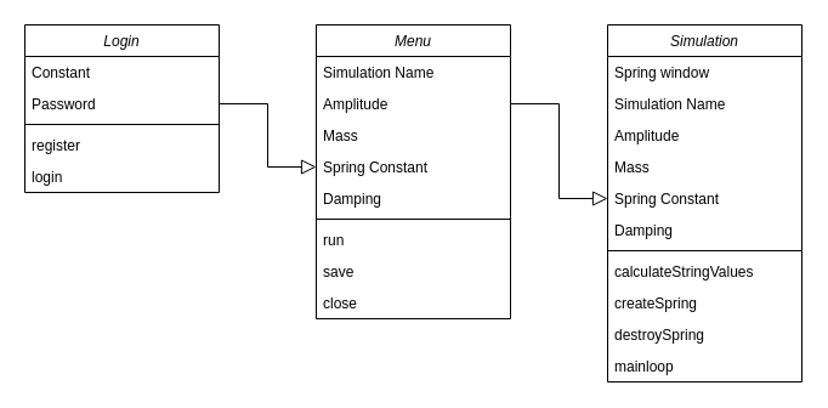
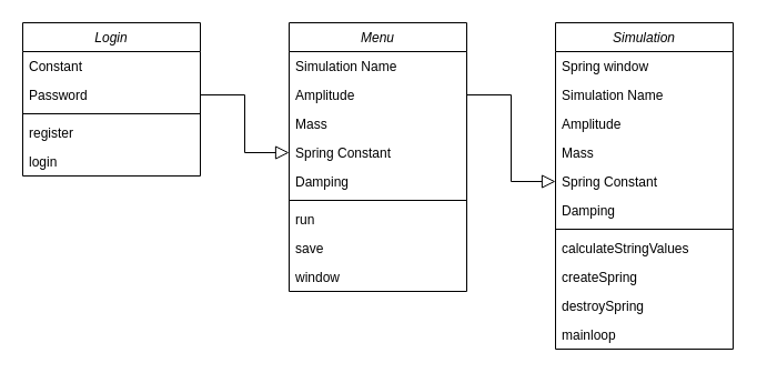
- <mxCell id="31" value="close" parent="22" vertex="1" style="text;align=left;verticalAlign=top;spacingLeft=4;spacingRight=4;overflow=hidden;rotatable=0;points=[[0,0.5],[1,0.5]];portConstraint=eastwest;"><mxGeometry as="geometry" height="26" width="160" y="216" /></mxCell>
+ <mxCell id="31" value="window" parent="22" vertex="1" style="text;align=left;verticalAlign=top;spacingLeft=4;spacingRight=4;overflow=hidden;rotatable=0;points=[[0,0.5],[1,0.5]];portConstraint=eastwest;"><mxGeometry as="geometry" height="26" width="160" y="216" /></mxCell>
